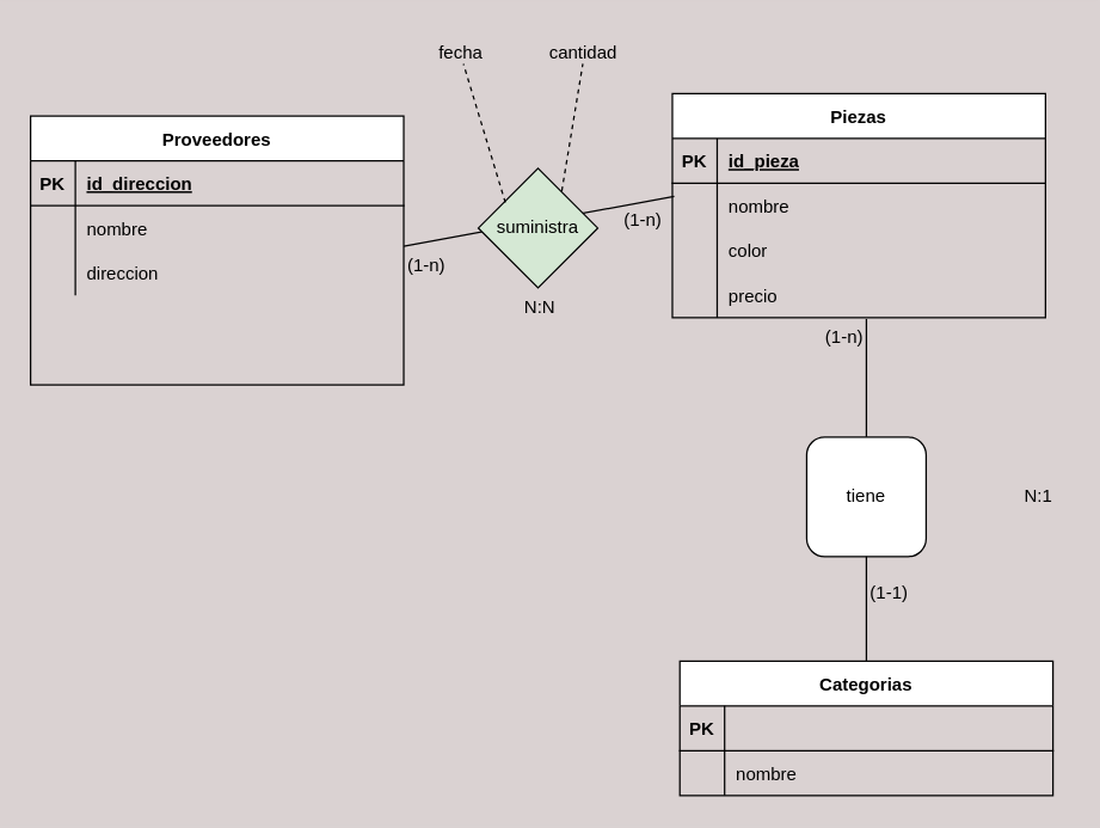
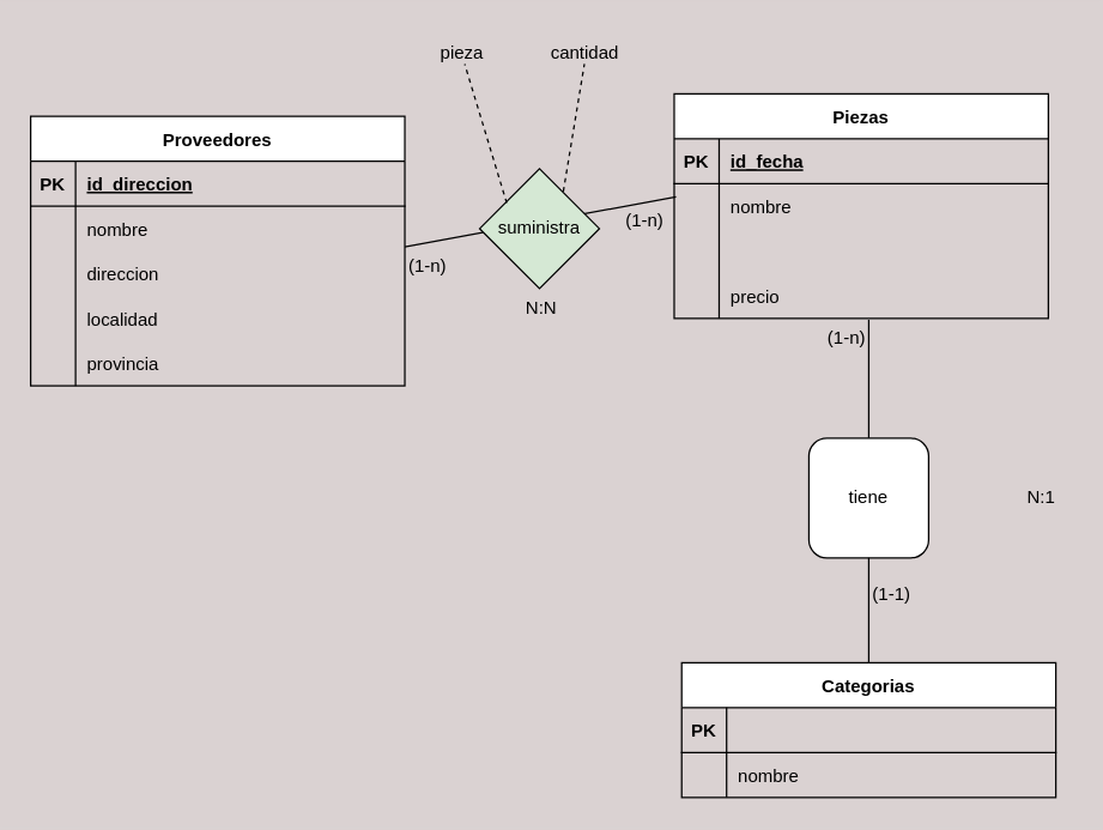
- <mxCell id="49" value="fecha" style="text;html=1;align=center;verticalAlign=middle;resizable=0;points=[];autosize=1;strokeColor=none;fillColor=none;" vertex="1" parent="1"><mxGeometry x="283" y="20" width="50" height="30" as="geometry" /></mxCell>
+ <mxCell id="49" value="pieza" style="text;html=1;align=center;verticalAlign=middle;resizable=0;points=[];autosize=1;strokeColor=none;fillColor=none;" vertex="1" parent="1"><mxGeometry x="283" y="20" width="50" height="30" as="geometry" /></mxCell>
- <mxCell id="5" value="id_pieza" style="shape=partialRectangle;overflow=hidden;connectable=0;fillColor=none;top=0;left=0;bottom=0;right=0;align=left;spacingLeft=6;fontStyle=5;" parent="3" vertex="1"><mxGeometry x="30" width="220" height="30" as="geometry"><mxRectangle width="220" height="30" as="alternateBounds" /></mxGeometry></mxCell>
+ <mxCell id="5" value="id_fecha" style="shape=partialRectangle;overflow=hidden;connectable=0;fillColor=none;top=0;left=0;bottom=0;right=0;align=left;spacingLeft=6;fontStyle=5;" parent="3" vertex="1"><mxGeometry x="30" width="220" height="30" as="geometry"><mxRectangle width="220" height="30" as="alternateBounds" /></mxGeometry></mxCell>
- <mxCell id="11" value="color" style="shape=partialRectangle;overflow=hidden;connectable=0;fillColor=none;top=0;left=0;bottom=0;right=0;align=left;spacingLeft=6;" vertex="1" parent="9"><mxGeometry x="30" width="220" height="30" as="geometry"><mxRectangle width="220" height="30" as="alternateBounds" /></mxGeometry></mxCell>
+ <mxCell id="33" value="localidad" style="shape=partialRectangle;overflow=hidden;connectable=0;fillColor=none;top=0;left=0;bottom=0;right=0;align=left;spacingLeft=6;" vertex="1" parent="31"><mxGeometry x="30" width="220" height="30" as="geometry"><mxRectangle width="220" height="30" as="alternateBounds" /></mxGeometry></mxCell>
+ <mxCell id="36" value="provincia" style="shape=partialRectangle;overflow=hidden;connectable=0;fillColor=none;top=0;left=0;bottom=0;right=0;align=left;spacingLeft=6;" vertex="1" parent="34"><mxGeometry x="30" width="220" height="30" as="geometry"><mxRectangle width="220" height="30" as="alternateBounds" /></mxGeometry></mxCell>
